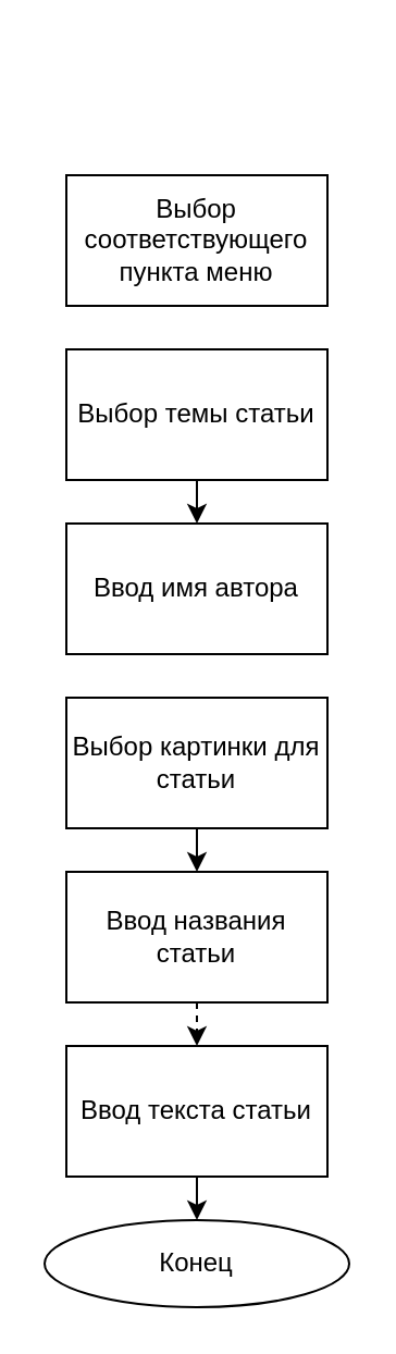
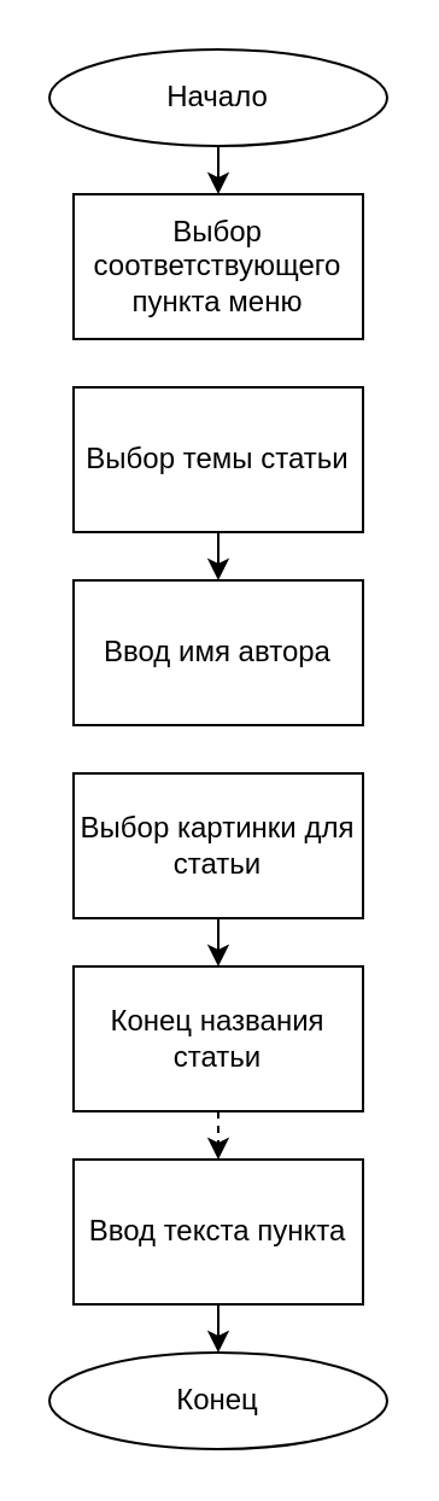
+ <mxCell id="3" value="Начало" style="ellipse;whiteSpace=wrap;html=1;" parent="1" vertex="1"><mxGeometry x="20" y="20" width="140" height="40" as="geometry" /></mxCell>
+ <mxCell id="2" style="edgeStyle=orthogonalEdgeStyle;rounded=0;orthogonalLoop=1;jettySize=auto;html=1;exitX=0.5;exitY=1;exitDx=0;exitDy=0;entryX=0.5;entryY=0;entryDx=0;entryDy=0;" parent="1" source="3" target="5" edge="1"><mxGeometry relative="1" as="geometry" /></mxCell>
- <mxCell id="11" value="Ввод названия статьи" style="rounded=0;whiteSpace=wrap;html=1;" parent="1" vertex="1"><mxGeometry x="30" y="400" width="120" height="60" as="geometry" /></mxCell>
+ <mxCell id="11" value="Конец названия статьи" style="rounded=0;whiteSpace=wrap;html=1;" parent="1" vertex="1"><mxGeometry x="30" y="400" width="120" height="60" as="geometry" /></mxCell>
- <mxCell id="14" value="Ввод текста статьи" style="rounded=0;whiteSpace=wrap;html=1;" parent="1" vertex="1"><mxGeometry x="30" y="480" width="120" height="60" as="geometry" /></mxCell>
+ <mxCell id="14" value="Ввод текста пункта" style="rounded=0;whiteSpace=wrap;html=1;" parent="1" vertex="1"><mxGeometry x="30" y="480" width="120" height="60" as="geometry" /></mxCell>
